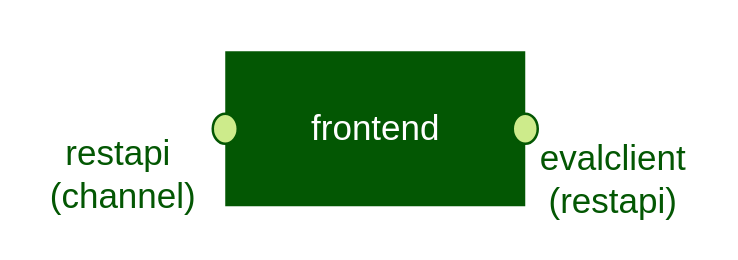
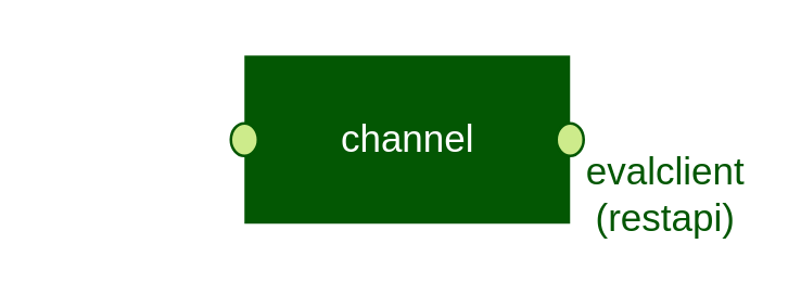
- <mxCell id="3" value="&lt;font style=&quot;font-size: 14px&quot;&gt;frontend&lt;br&gt;&lt;/font&gt;" style="rounded=0;whiteSpace=wrap;html=1;fillColor=#035703;strokeColor=none;fontColor=#FFFFFF;" parent="2" vertex="1"><mxGeometry x="5" width="120" height="62" as="geometry" /></mxCell>
+ <mxCell id="3" value="&lt;font style=&quot;font-size: 14px&quot;&gt;channel&lt;br&gt;&lt;/font&gt;" style="rounded=0;whiteSpace=wrap;html=1;fillColor=#035703;strokeColor=none;fontColor=#FFFFFF;" parent="2" vertex="1"><mxGeometry x="5" width="120" height="62" as="geometry" /></mxCell>
- <mxCell id="6" value="&lt;font style=&quot;font-size: 14px&quot;&gt;restapi&amp;nbsp;&lt;br&gt;(channel)&lt;br&gt;&lt;/font&gt;" style="text;html=1;strokeColor=none;fillColor=none;align=center;verticalAlign=middle;whiteSpace=wrap;rounded=0;fontSize=14;fontColor=#035703;" parent="1" vertex="1"><mxGeometry x="20.5" y="58" width="56" height="22" as="geometry" /></mxCell>
